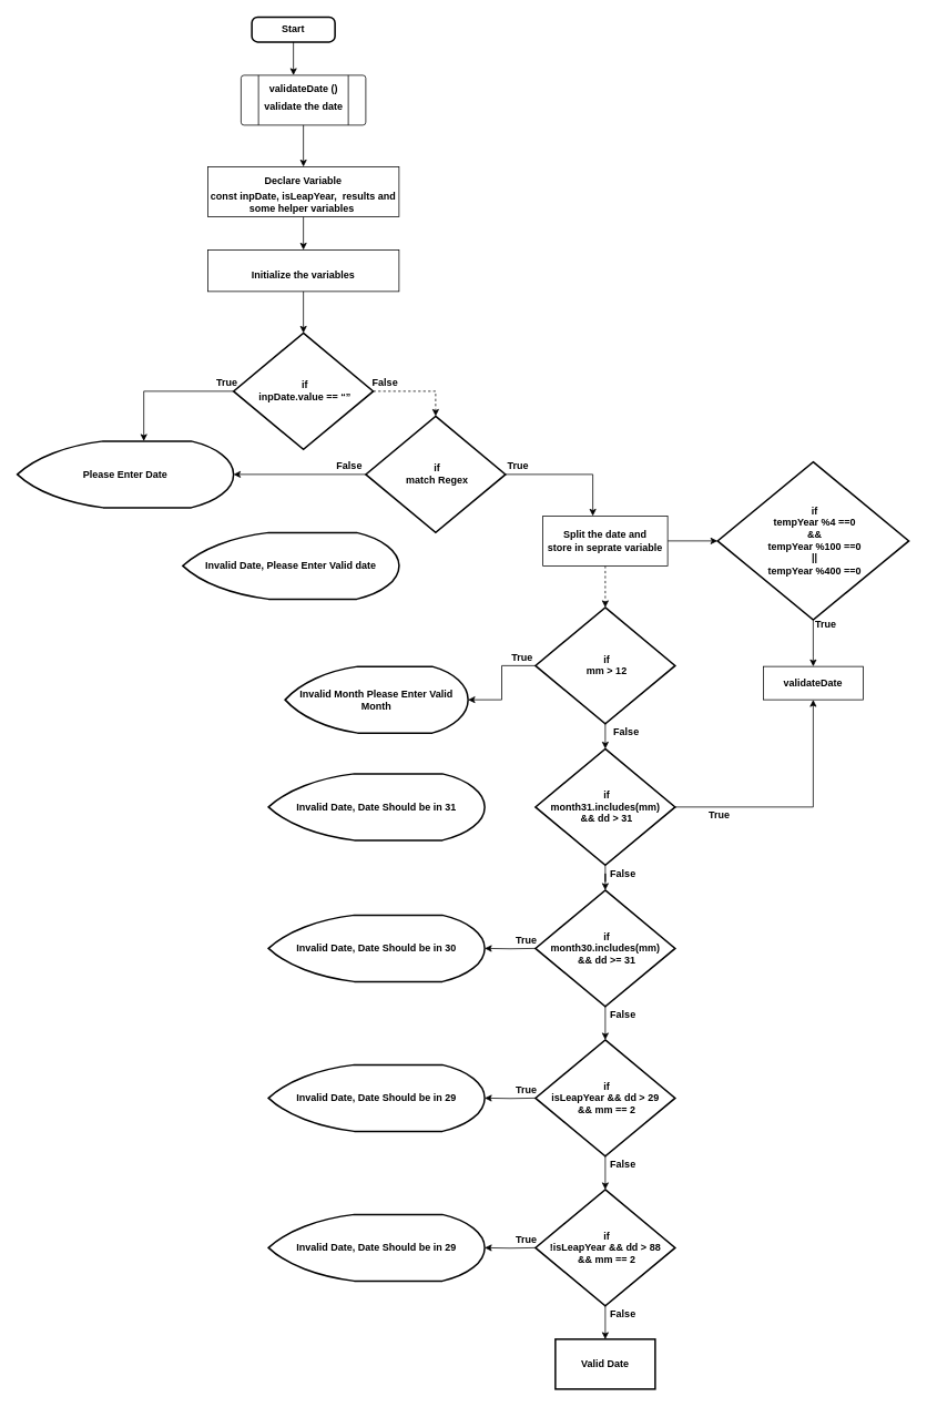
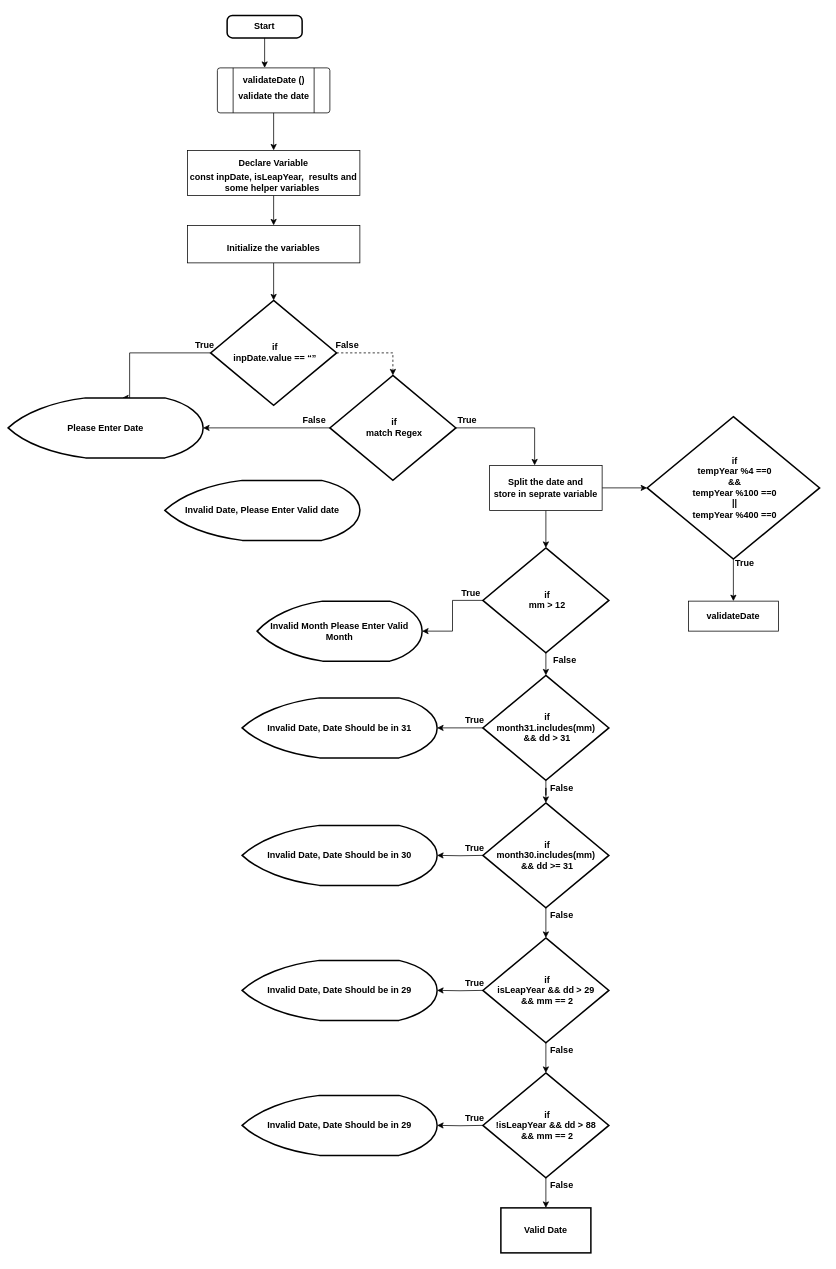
- <mxCell id="14" value="Please Enter Date" style="strokeWidth=2;html=1;shape=mxgraph.flowchart.display;whiteSpace=wrap;fontStyle=1;fontSize=12;" vertex="1" parent="1"><mxGeometry x="20" y="530" width="260" height="80" as="geometry" /></mxCell>
+ <mxCell id="14" value="Please Enter Date" style="strokeWidth=2;html=1;shape=mxgraph.flowchart.display;whiteSpace=wrap;fontStyle=1;fontSize=12;" vertex="1" parent="1"><mxGeometry x="10" y="530" width="260" height="80" as="geometry" /></mxCell>
- <mxCell id="20" style="edgeStyle=orthogonalEdgeStyle;rounded=0;orthogonalLoop=1;jettySize=auto;html=1;entryX=0.5;entryY=0;entryDx=0;entryDy=0;entryPerimeter=0;fontSize=12;dashed=1;" edge="1" parent="1" source="21" target="27"><mxGeometry relative="1" as="geometry" /></mxCell>
+ <mxCell id="20" style="edgeStyle=orthogonalEdgeStyle;rounded=0;orthogonalLoop=1;jettySize=auto;html=1;entryX=0.5;entryY=0;entryDx=0;entryDy=0;entryPerimeter=0;fontSize=12;" edge="1" parent="1" source="21" target="27"><mxGeometry relative="1" as="geometry" /></mxCell>
- <mxCell id="29" value="&lt;b style=&quot;font-size: 12px;&quot;&gt;True&lt;/b&gt;" style="edgeStyle=orthogonalEdgeStyle;rounded=0;orthogonalLoop=1;jettySize=auto;html=1;fontSize=12;" edge="1" parent="1" source="31" target="24"><mxGeometry x="-0.639" y="-10" relative="1" as="geometry"><mxPoint as="offset" /></mxGeometry></mxCell>
+ <mxCell id="29" value="&lt;b style=&quot;font-size: 12px;&quot;&gt;True&lt;/b&gt;" style="edgeStyle=orthogonalEdgeStyle;rounded=0;orthogonalLoop=1;jettySize=auto;html=1;entryX=1;entryY=0.5;entryDx=0;entryDy=0;entryPerimeter=0;fontSize=12;" edge="1" parent="1" source="31" target="32"><mxGeometry x="-0.639" y="-10" relative="1" as="geometry"><mxPoint as="offset" /></mxGeometry></mxCell>
